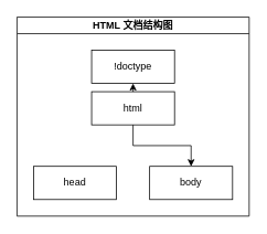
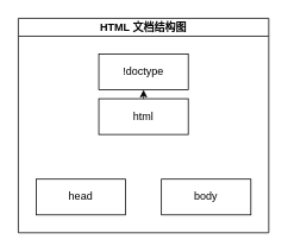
- <mxCell id="5" value="" style="edgeStyle=elbowEdgeStyle;elbow=vertical;html=1;rounded=0;" edge="1" parent="2" source="3" target="4"><mxGeometry relative="1" as="geometry" /></mxCell>
